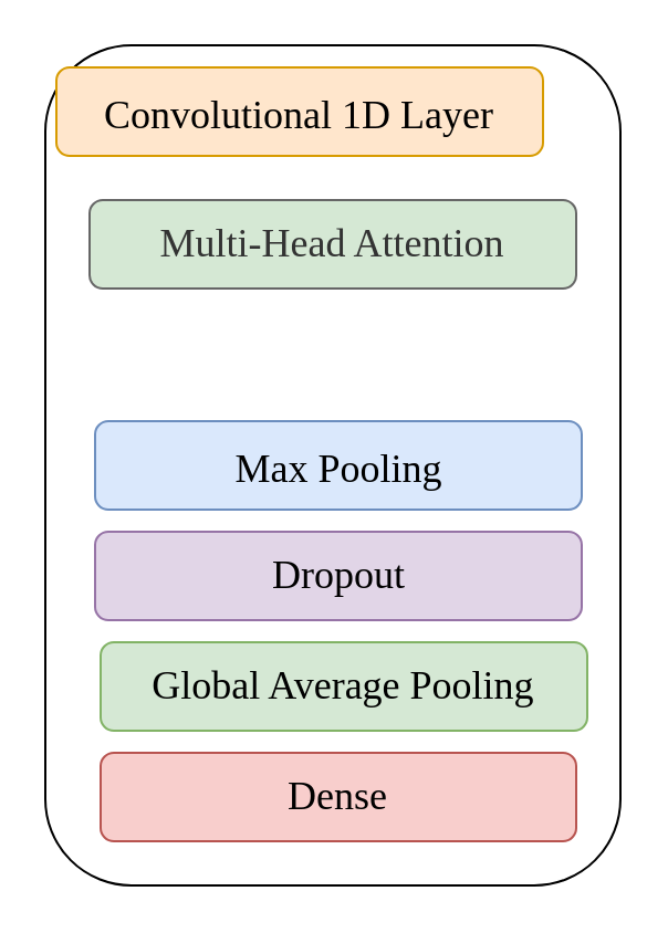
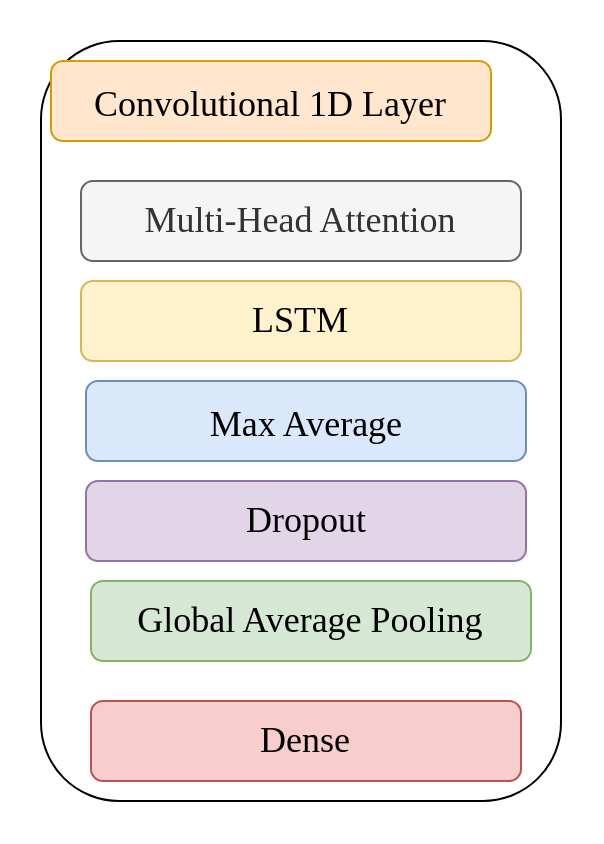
- <mxCell id="9" value="&lt;font style=&quot;font-size: 18px&quot; face=&quot;Lucida Console&quot;&gt;Multi-Head Attention&lt;/font&gt;" style="rounded=1;whiteSpace=wrap;html=1;strokeColor=#666666;fillColor=#d5e8d4;fontColor=#333333;" vertex="1" parent="1"><mxGeometry x="40" y="90" width="220" height="40" as="geometry" /></mxCell>
+ <mxCell id="9" value="&lt;font style=&quot;font-size: 18px&quot; face=&quot;Lucida Console&quot;&gt;Multi-Head Attention&lt;/font&gt;" style="rounded=1;whiteSpace=wrap;html=1;strokeColor=#666666;fillColor=#f5f5f5;fontColor=#333333;" vertex="1" parent="1"><mxGeometry x="40" y="90" width="220" height="40" as="geometry" /></mxCell>
+ <mxCell id="8" value="&lt;font style=&quot;font-size: 18px&quot; face=&quot;Lucida Console&quot;&gt;LSTM&lt;/font&gt;" style="rounded=1;whiteSpace=wrap;html=1;strokeColor=#d6b656;fillColor=#fff2cc;fontColor=default;" vertex="1" parent="1"><mxGeometry x="40" y="140" width="220" height="40" as="geometry" /></mxCell>
- <mxCell id="4" value="&lt;font style=&quot;font-size: 18px&quot; face=&quot;Lucida Console&quot;&gt;Max Pooling&lt;/font&gt;&lt;font style=&quot;font-size: 24px&quot; face=&quot;Lucida Console&quot;&gt;&lt;br&gt;&lt;/font&gt;" style="rounded=1;whiteSpace=wrap;html=1;strokeColor=#6c8ebf;fillColor=#dae8fc;fontColor=default;" parent="1" vertex="1"><mxGeometry x="42.5" y="190" width="220" height="40" as="geometry" /></mxCell>
+ <mxCell id="4" value="&lt;font style=&quot;font-size: 18px&quot; face=&quot;Lucida Console&quot;&gt;Max Average&lt;/font&gt;&lt;font style=&quot;font-size: 24px&quot; face=&quot;Lucida Console&quot;&gt;&lt;br&gt;&lt;/font&gt;" style="rounded=1;whiteSpace=wrap;html=1;strokeColor=#6c8ebf;fillColor=#dae8fc;fontColor=default;" parent="1" vertex="1"><mxGeometry x="42.5" y="190" width="220" height="40" as="geometry" /></mxCell>
- <mxCell id="6" value="&lt;font style=&quot;font-size: 18px&quot; face=&quot;Lucida Console&quot;&gt;Dense&lt;/font&gt;" style="rounded=1;whiteSpace=wrap;html=1;strokeColor=#b85450;fillColor=#f8cecc;fontColor=default;" parent="1" vertex="1"><mxGeometry x="45" y="340" width="215" height="40" as="geometry" /></mxCell>
+ <mxCell id="6" value="&lt;font style=&quot;font-size: 18px&quot; face=&quot;Lucida Console&quot;&gt;Dense&lt;/font&gt;" style="rounded=1;whiteSpace=wrap;html=1;strokeColor=#b85450;fillColor=#f8cecc;fontColor=default;" parent="1" vertex="1"><mxGeometry x="45" y="350" width="215" height="40" as="geometry" /></mxCell>
